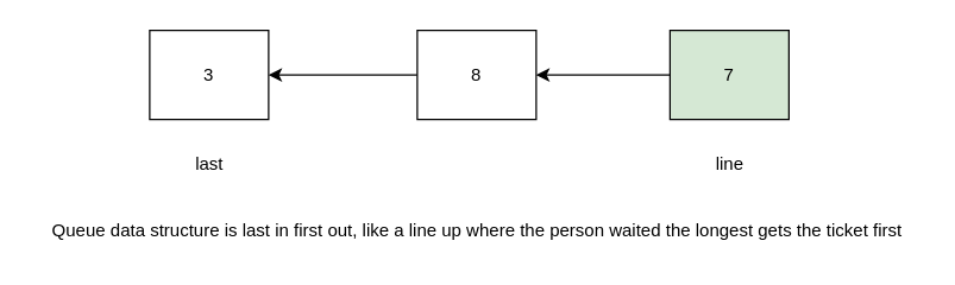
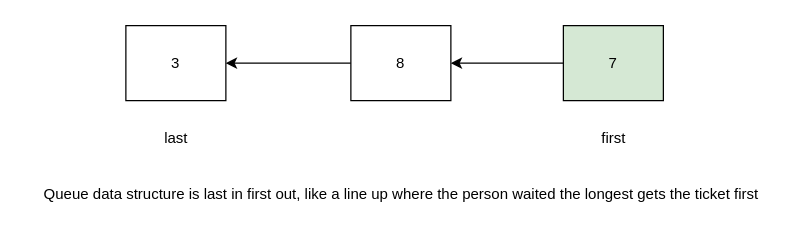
- <mxCell id="8" value="line" style="text;html=1;align=center;verticalAlign=middle;resizable=0;points=[];autosize=1;strokeColor=none;fillColor=none;" parent="1" vertex="1"><mxGeometry x="470" y="95" width="40" height="30" as="geometry" /></mxCell>
+ <mxCell id="8" value="first" style="text;html=1;align=center;verticalAlign=middle;resizable=0;points=[];autosize=1;strokeColor=none;fillColor=none;" parent="1" vertex="1"><mxGeometry x="470" y="95" width="40" height="30" as="geometry" /></mxCell>
